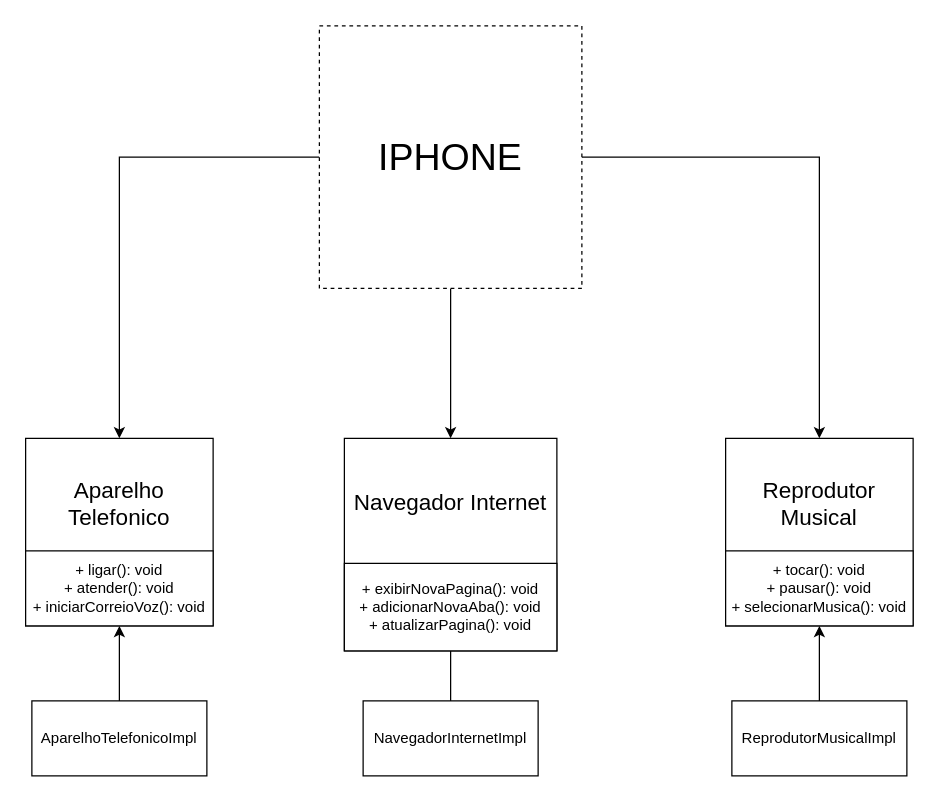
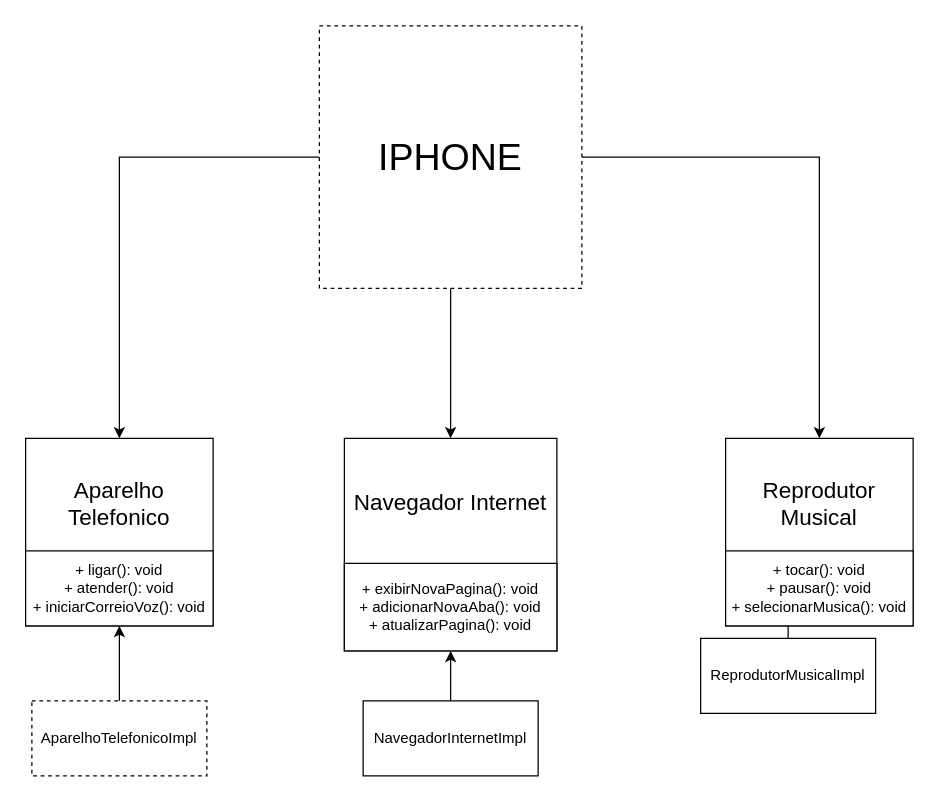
- <mxCell id="7" style="edgeStyle=orthogonalEdgeStyle;rounded=0;orthogonalLoop=1;jettySize=auto;html=1;exitX=0.5;exitY=0;exitDx=0;exitDy=0;entryX=0.5;entryY=1;entryDx=0;entryDy=0;endArrow=none;" edge="1" parent="1" source="8" target="2"><mxGeometry relative="1" as="geometry" /></mxCell>
+ <mxCell id="7" style="edgeStyle=orthogonalEdgeStyle;rounded=0;orthogonalLoop=1;jettySize=auto;html=1;exitX=0.5;exitY=0;exitDx=0;exitDy=0;entryX=0.5;entryY=1;entryDx=0;entryDy=0;" edge="1" parent="1" source="8" target="2"><mxGeometry relative="1" as="geometry" /></mxCell>
- <mxCell id="6" value="AparelhoTelefonicoImpl" style="rounded=0;whiteSpace=wrap;html=1;" vertex="1" parent="1"><mxGeometry x="25" y="560" width="140" height="60" as="geometry" /></mxCell>
+ <mxCell id="6" value="AparelhoTelefonicoImpl" style="rounded=0;whiteSpace=wrap;html=1;dashed=1;" vertex="1" parent="1"><mxGeometry x="25" y="560" width="140" height="60" as="geometry" /></mxCell>
- <mxCell id="10" value="ReprodutorMusicalImpl" style="rounded=0;whiteSpace=wrap;html=1;" vertex="1" parent="1"><mxGeometry x="585" y="560" width="140" height="60" as="geometry" /></mxCell>
+ <mxCell id="10" value="ReprodutorMusicalImpl" style="rounded=0;whiteSpace=wrap;html=1;" vertex="1" parent="1"><mxGeometry x="560" y="510" width="140" height="60" as="geometry" /></mxCell>
